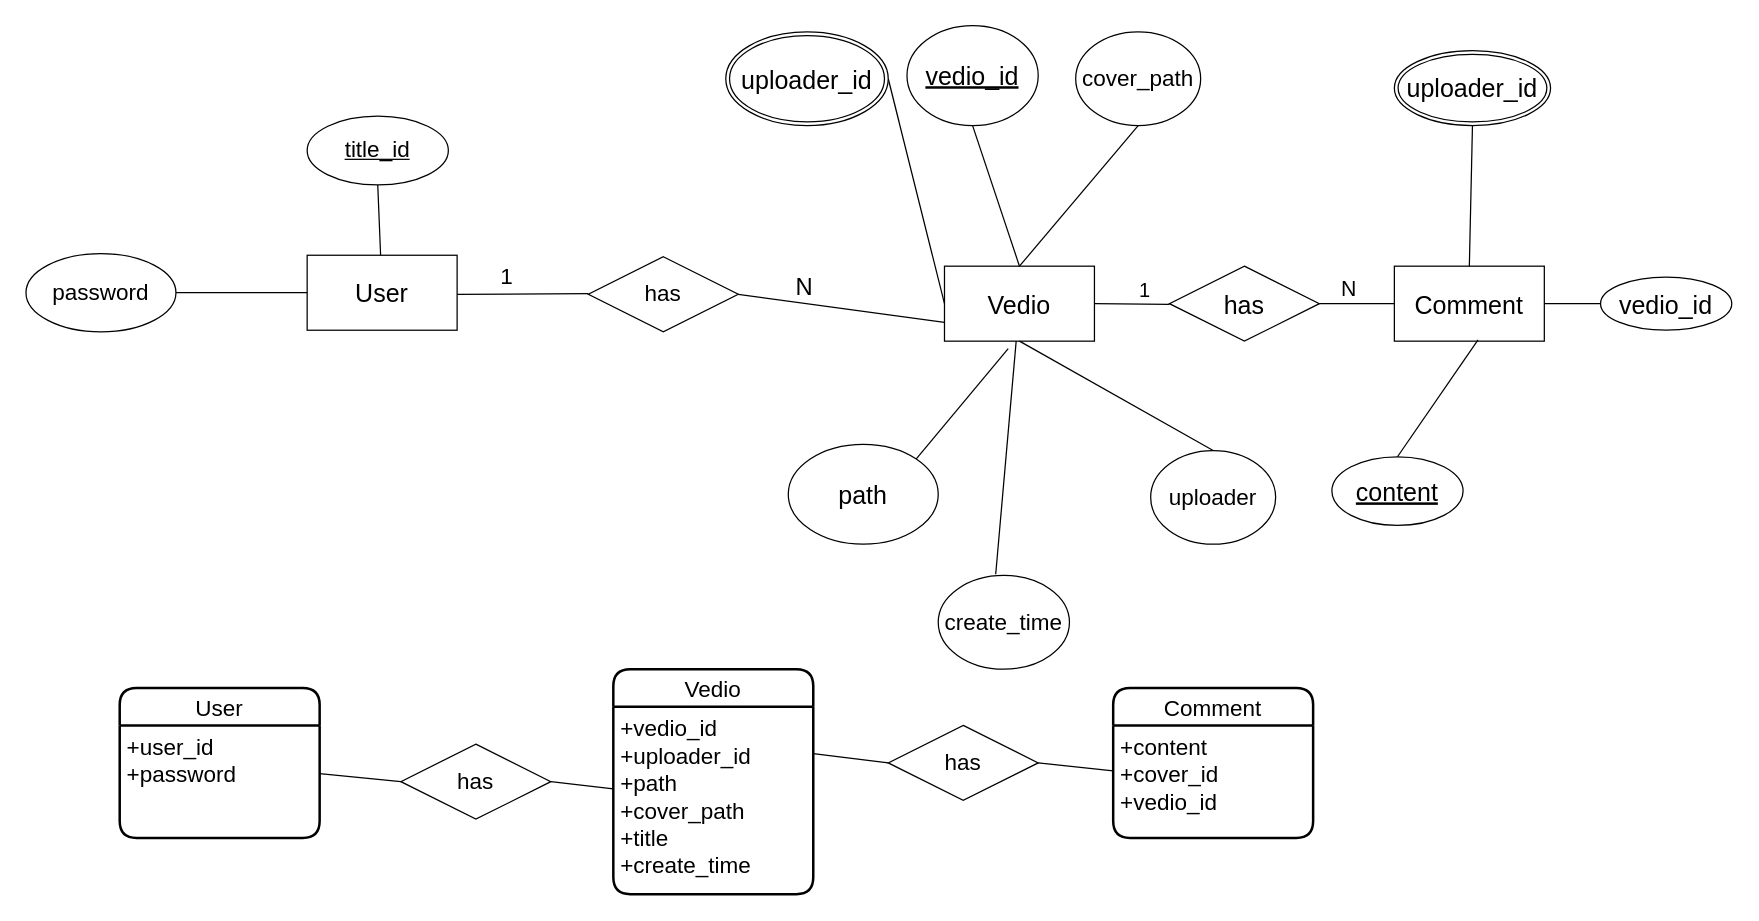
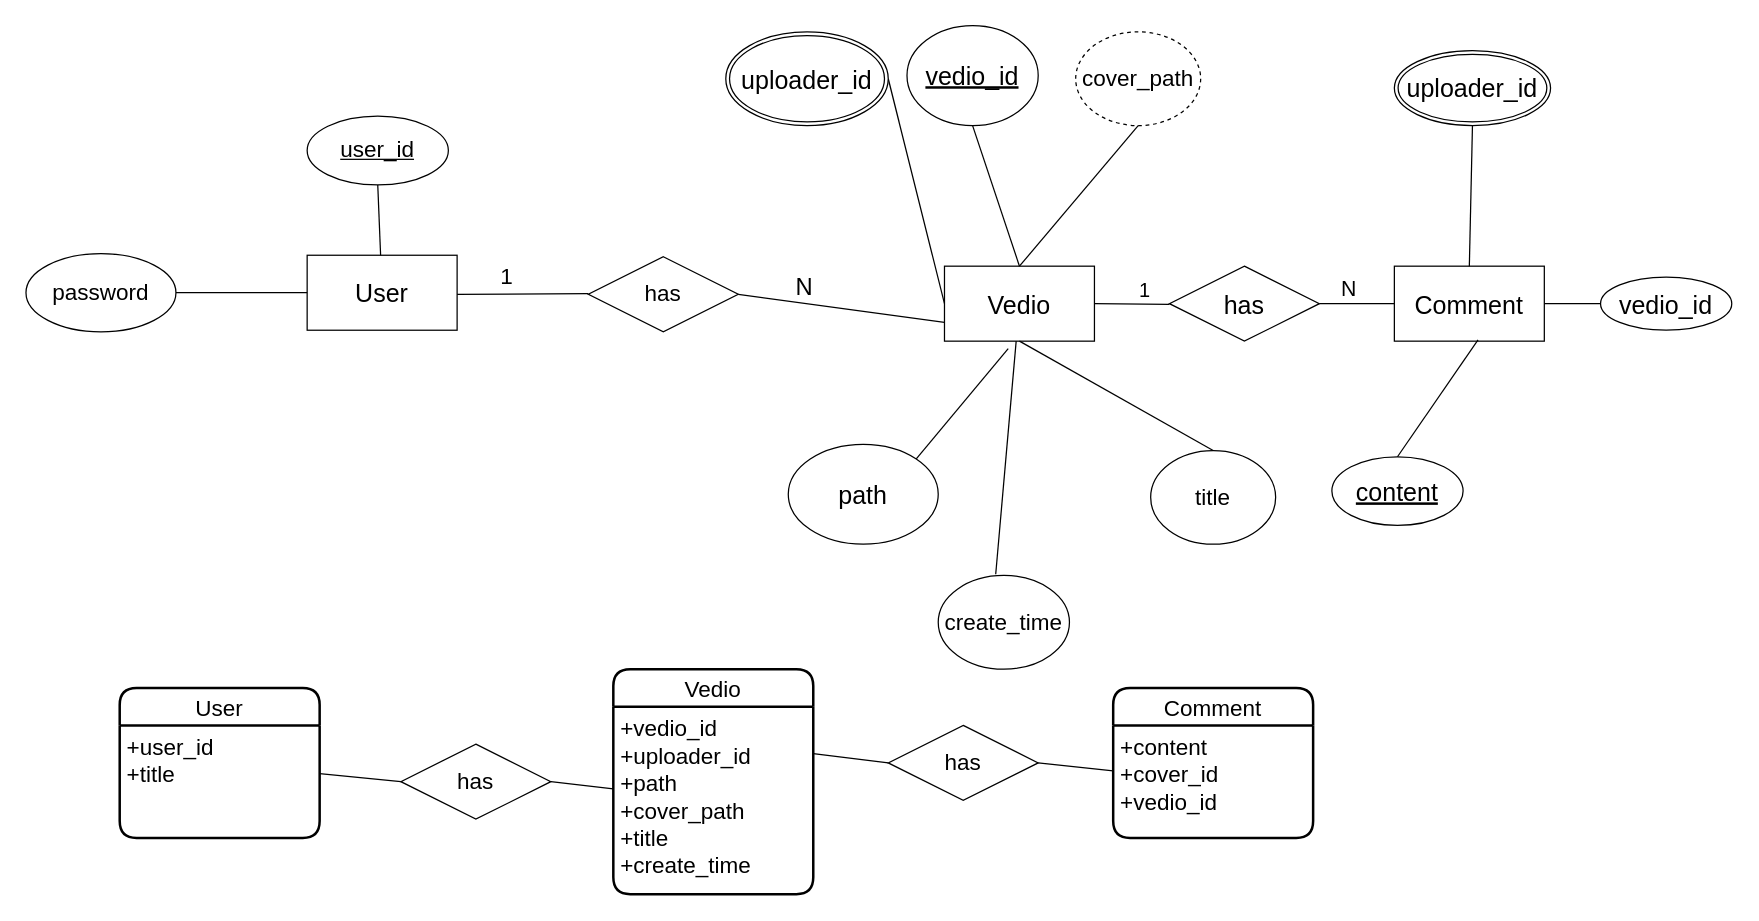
- <mxCell id="31" value="cover_path" style="ellipse;whiteSpace=wrap;html=1;align=center;fontSize=18;" vertex="1" parent="1"><mxGeometry x="860" y="25" width="100" height="75" as="geometry" /></mxCell>
+ <mxCell id="31" value="cover_path" style="ellipse;whiteSpace=wrap;html=1;align=center;fontSize=18;dashed=1;" vertex="1" parent="1"><mxGeometry x="860" y="25" width="100" height="75" as="geometry" /></mxCell>
- <mxCell id="35" value="title_id" style="ellipse;whiteSpace=wrap;html=1;align=center;fontStyle=4;fontSize=18;" vertex="1" parent="1"><mxGeometry x="245" y="92.5" width="113" height="55" as="geometry" /></mxCell>
+ <mxCell id="35" value="user_id" style="ellipse;whiteSpace=wrap;html=1;align=center;fontStyle=4;fontSize=18;" vertex="1" parent="1"><mxGeometry x="245" y="92.5" width="113" height="55" as="geometry" /></mxCell>
- <mxCell id="30" value="uploader" style="ellipse;whiteSpace=wrap;html=1;align=center;fontSize=18;" vertex="1" parent="1"><mxGeometry x="920" y="360" width="100" height="75" as="geometry" /></mxCell>
+ <mxCell id="30" value="title" style="ellipse;whiteSpace=wrap;html=1;align=center;fontSize=18;" vertex="1" parent="1"><mxGeometry x="920" y="360" width="100" height="75" as="geometry" /></mxCell>
- <mxCell id="45" value="+user_id&#10;+password" style="align=left;strokeColor=none;fillColor=none;spacingLeft=4;fontSize=18;verticalAlign=top;resizable=0;rotatable=0;part=1;" vertex="1" parent="44"><mxGeometry y="30" width="160" height="90" as="geometry" /></mxCell>
+ <mxCell id="45" value="+user_id&#10;+title" style="align=left;strokeColor=none;fillColor=none;spacingLeft=4;fontSize=18;verticalAlign=top;resizable=0;rotatable=0;part=1;" vertex="1" parent="44"><mxGeometry y="30" width="160" height="90" as="geometry" /></mxCell>
